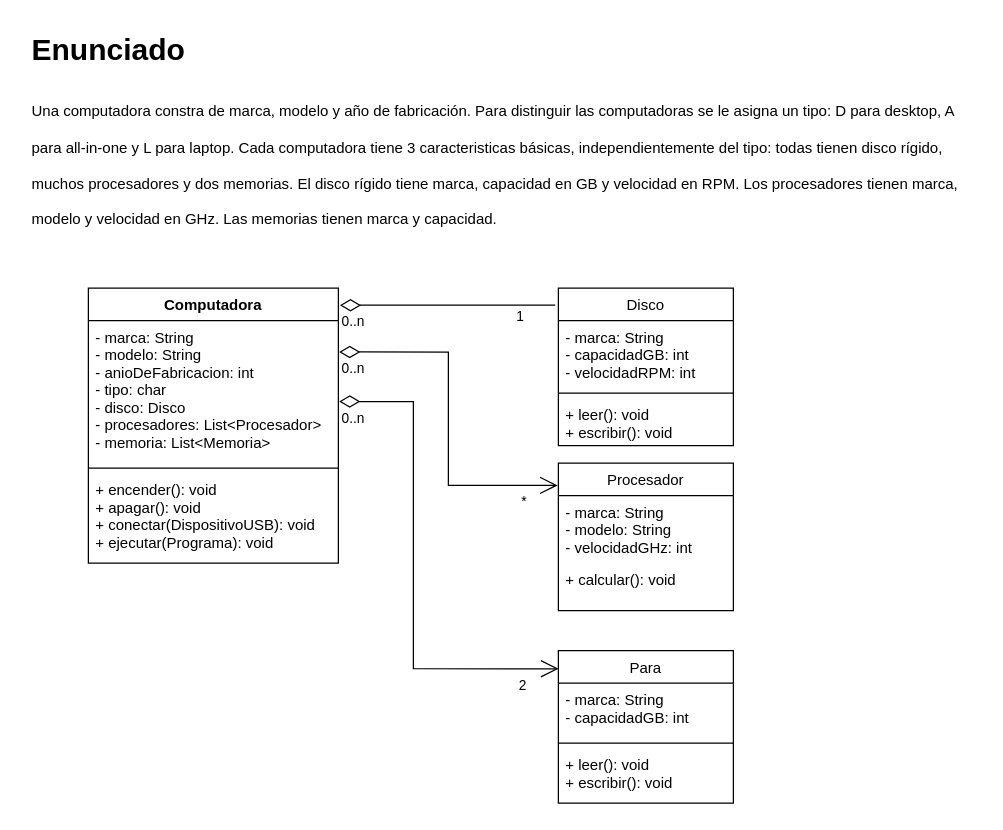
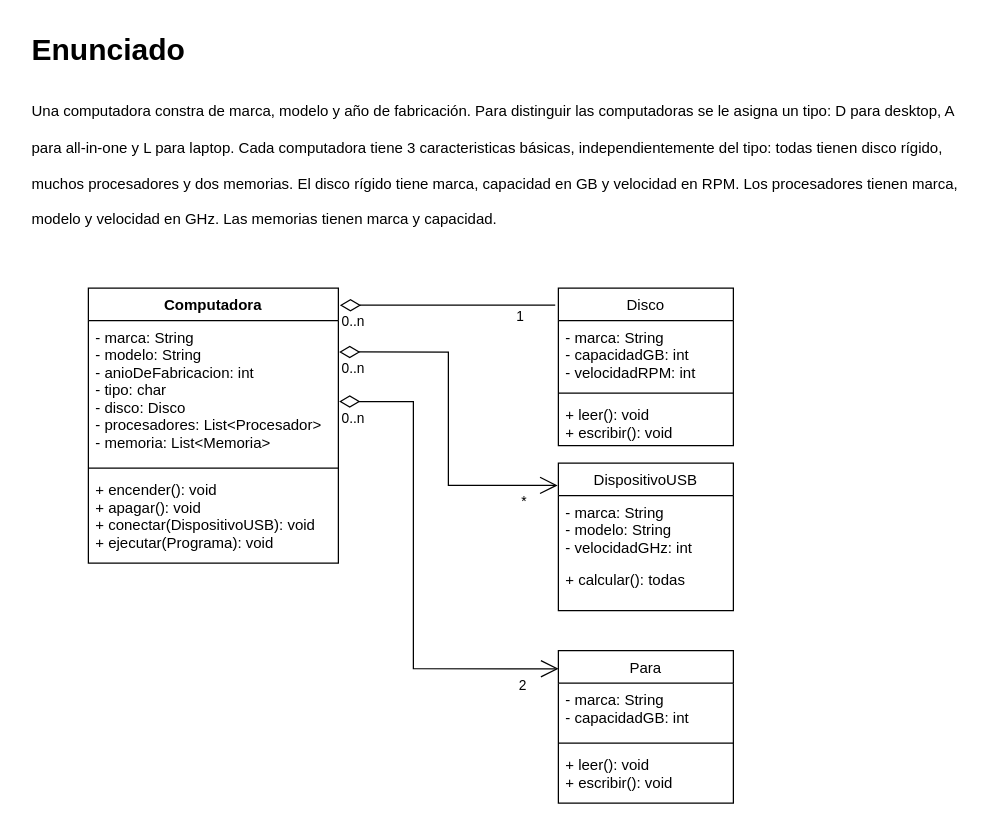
- <mxCell id="11" value="Procesador" style="swimlane;fontStyle=0;childLayout=stackLayout;horizontal=1;startSize=26;fillColor=none;horizontalStack=0;resizeParent=1;resizeParentMax=0;resizeLast=0;collapsible=1;marginBottom=0;" vertex="1" parent="1"><mxGeometry x="446" y="370" width="140" height="118" as="geometry" /></mxCell>
+ <mxCell id="11" value="DispositivoUSB" style="swimlane;fontStyle=0;childLayout=stackLayout;horizontal=1;startSize=26;fillColor=none;horizontalStack=0;resizeParent=1;resizeParentMax=0;resizeLast=0;collapsible=1;marginBottom=0;" vertex="1" parent="1"><mxGeometry x="446" y="370" width="140" height="118" as="geometry" /></mxCell>
- <mxCell id="13" value="+ calcular(): void" style="text;strokeColor=none;fillColor=none;align=left;verticalAlign=top;spacingLeft=4;spacingRight=4;overflow=hidden;rotatable=0;points=[[0,0.5],[1,0.5]];portConstraint=eastwest;" vertex="1" parent="11"><mxGeometry y="80" width="140" height="38" as="geometry" /></mxCell>
+ <mxCell id="13" value="+ calcular(): todas" style="text;strokeColor=none;fillColor=none;align=left;verticalAlign=top;spacingLeft=4;spacingRight=4;overflow=hidden;rotatable=0;points=[[0,0.5],[1,0.5]];portConstraint=eastwest;" vertex="1" parent="11"><mxGeometry y="80" width="140" height="38" as="geometry" /></mxCell>
